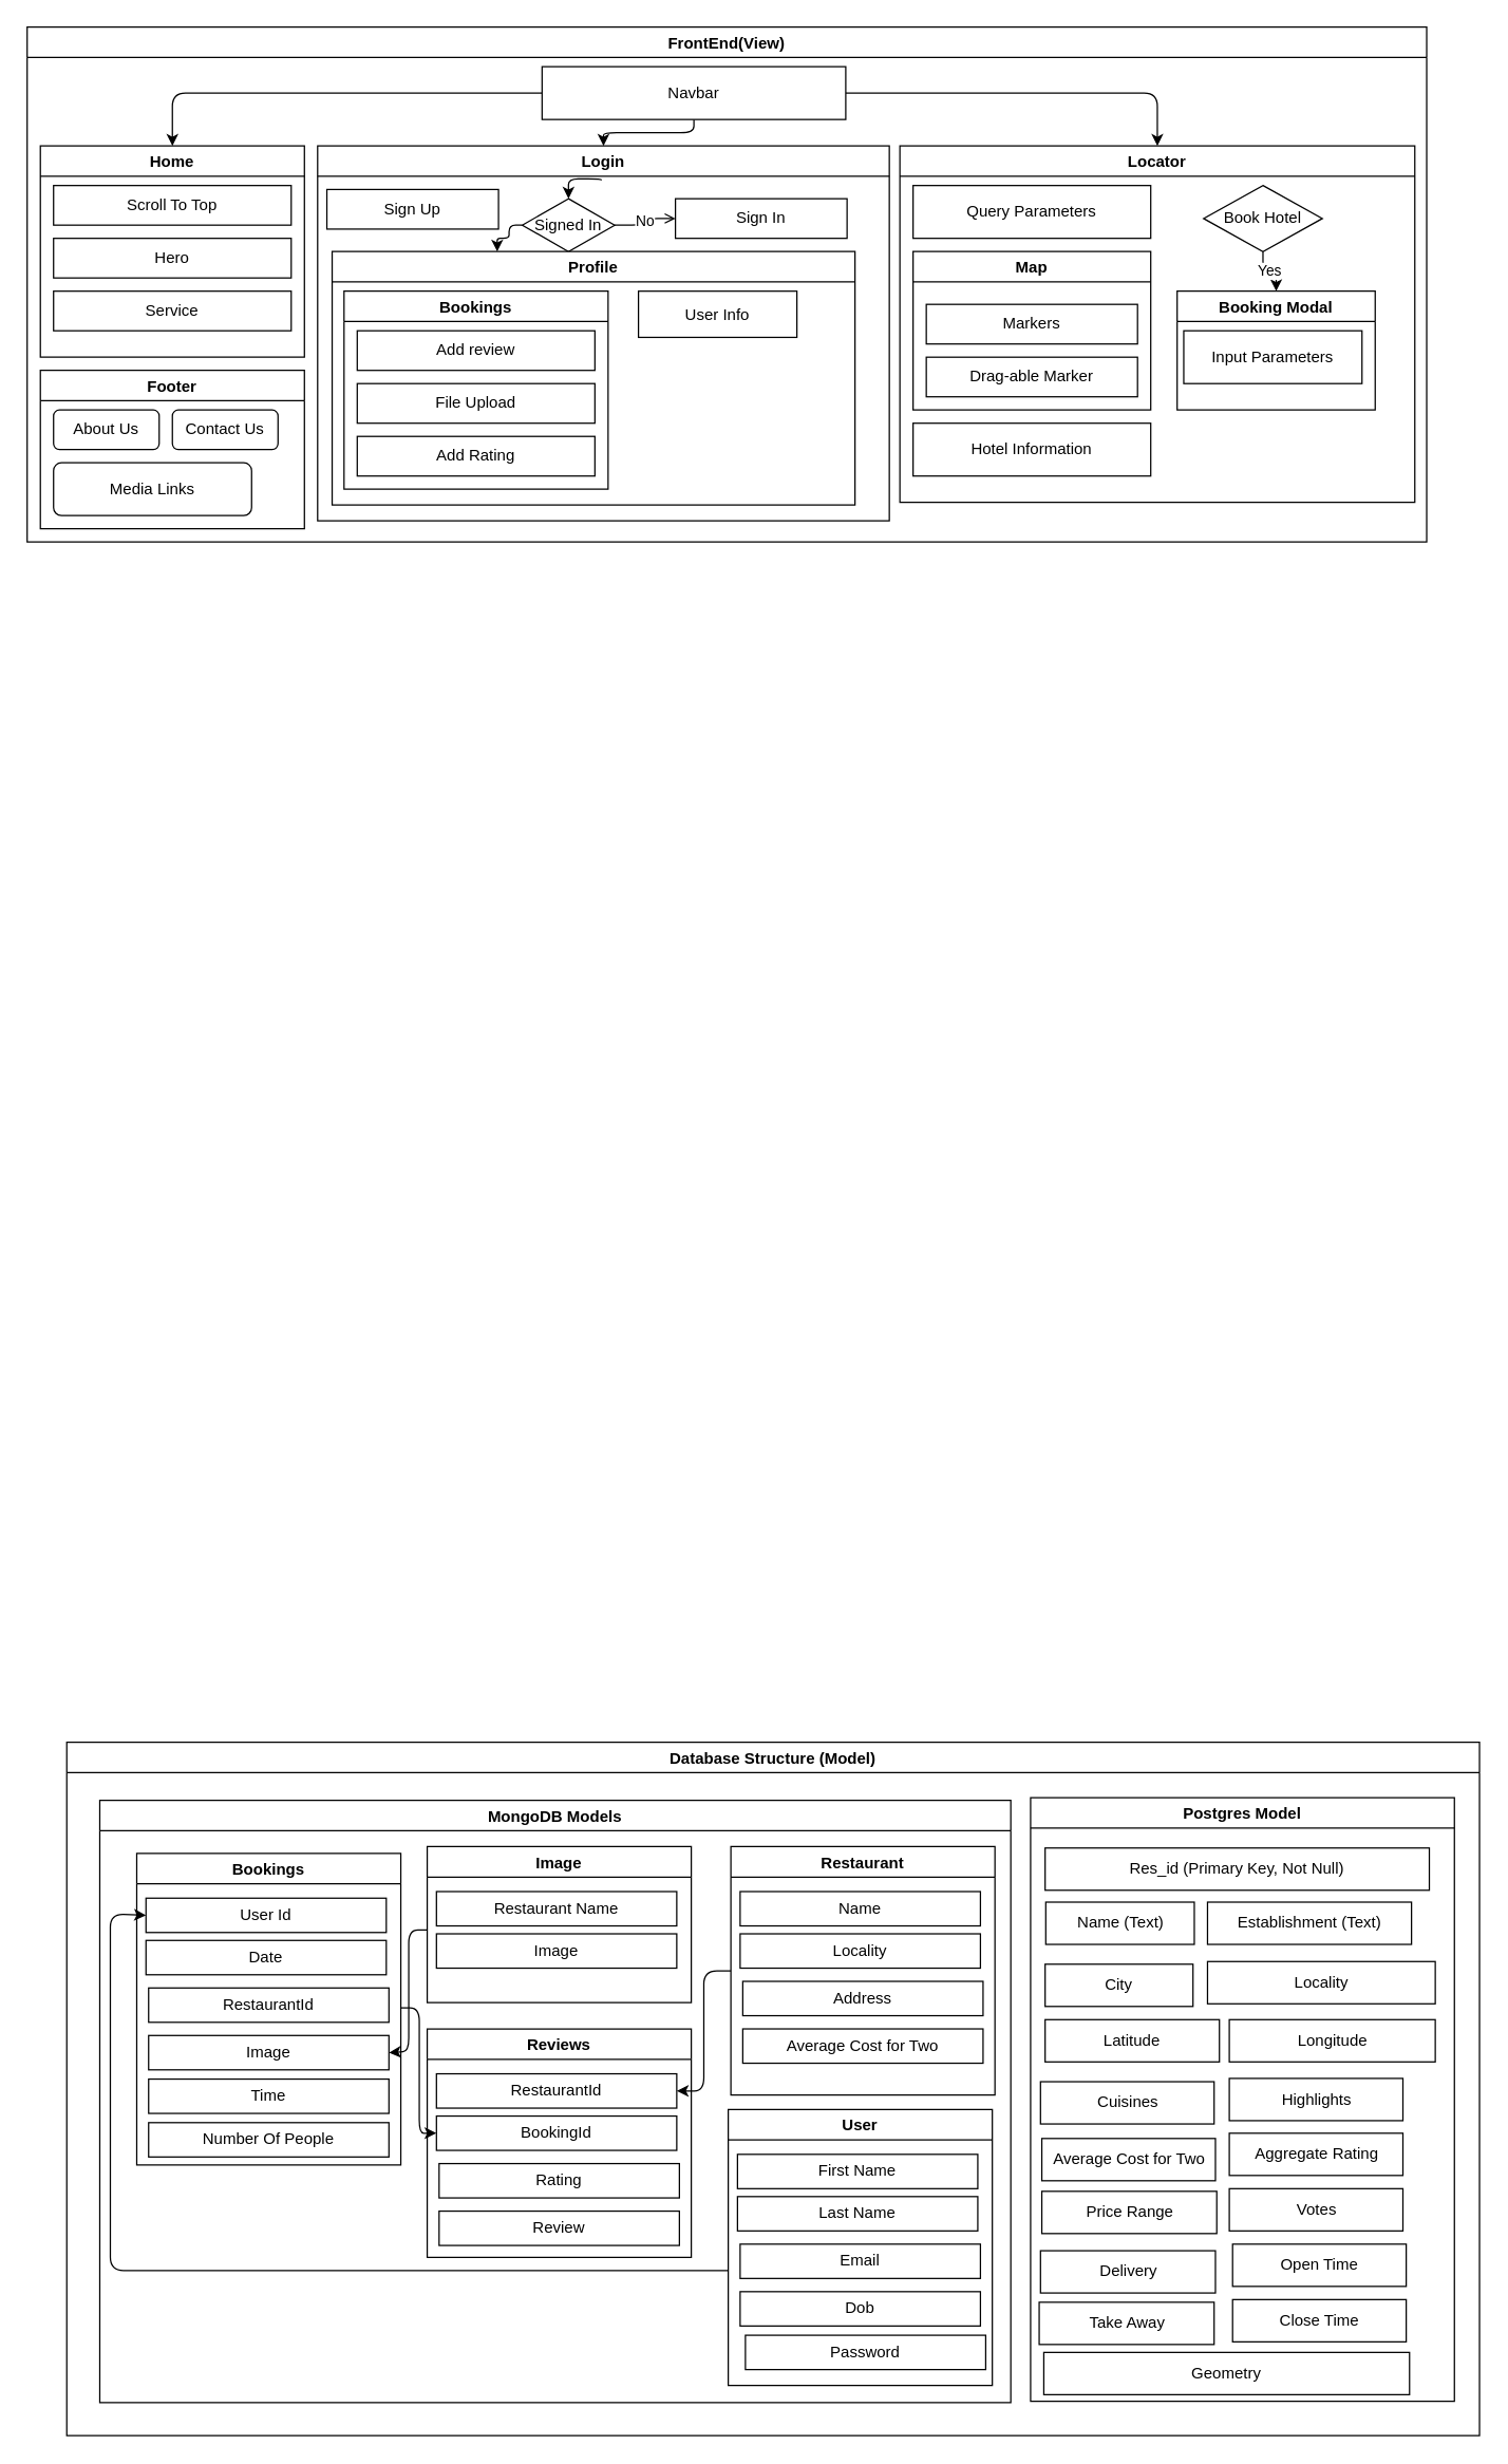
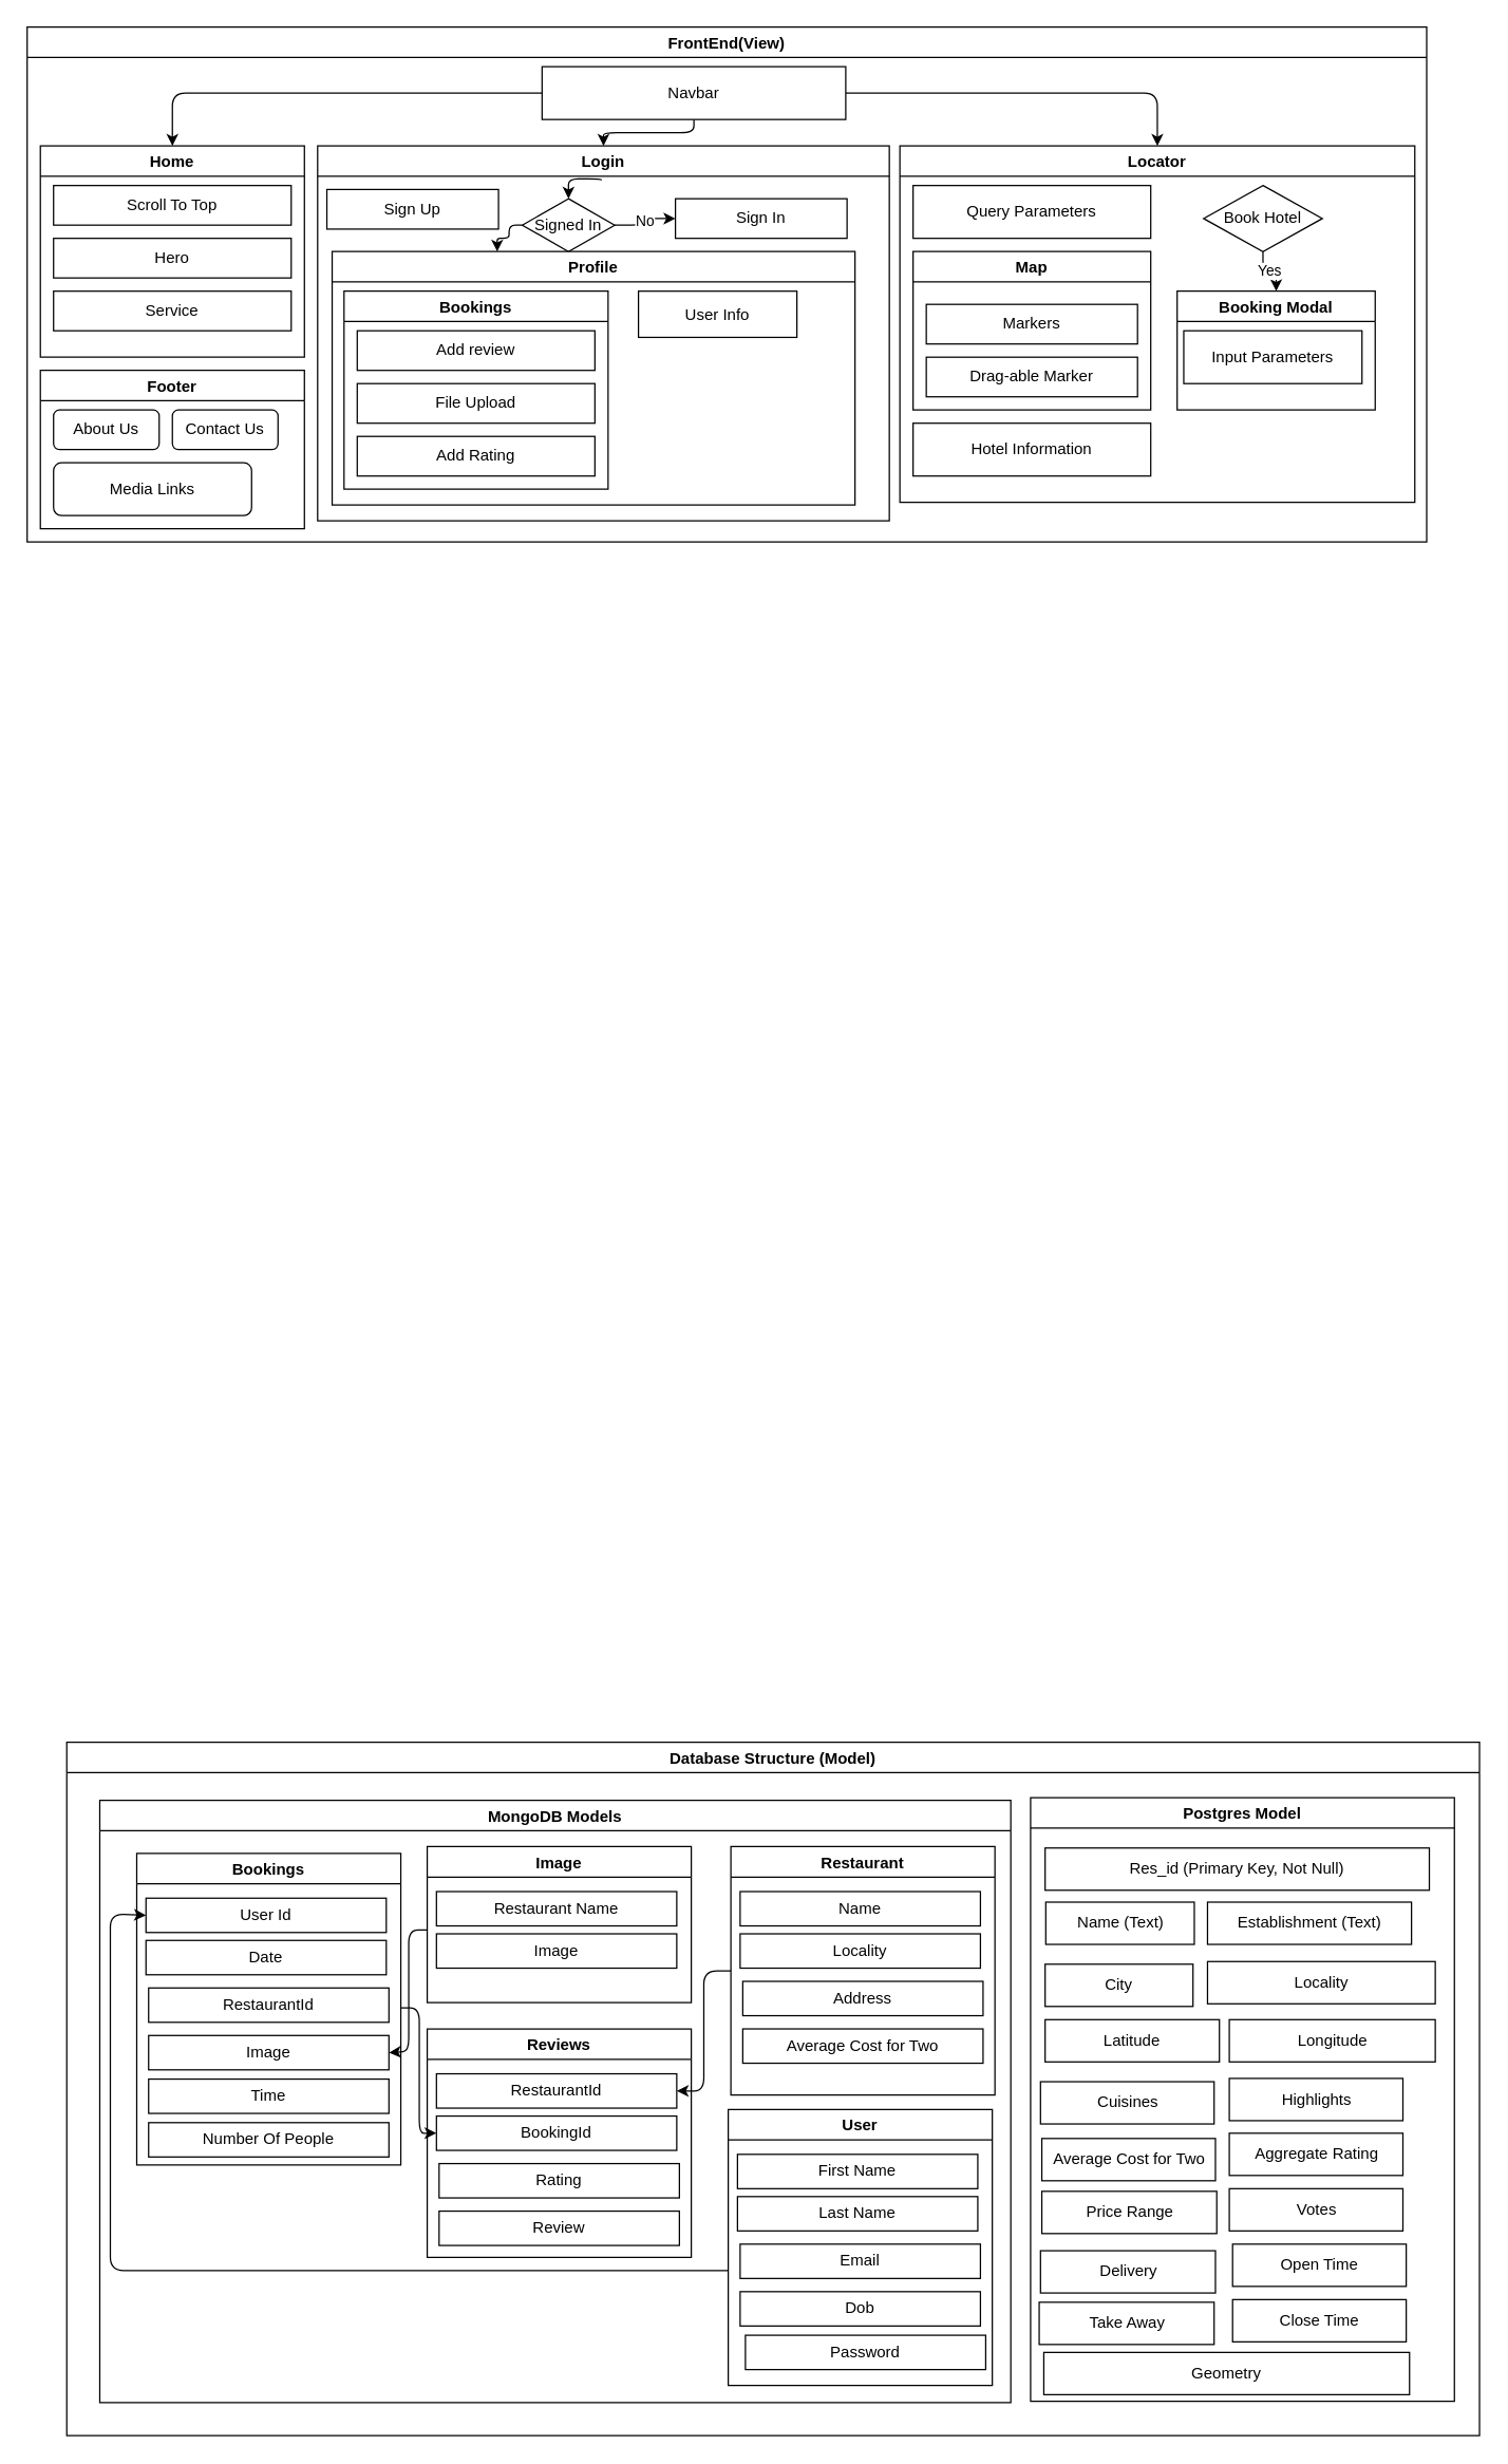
- <mxCell id="8" value="No" style="edgeStyle=orthogonalEdgeStyle;html=1;entryX=0;entryY=0.5;entryDx=0;entryDy=0;endArrow=open;" edge="1" parent="7" source="10" target="12"><mxGeometry relative="1" as="geometry" /></mxCell>
+ <mxCell id="8" value="No" style="edgeStyle=orthogonalEdgeStyle;html=1;entryX=0;entryY=0.5;entryDx=0;entryDy=0;" edge="1" parent="7" source="10" target="12"><mxGeometry relative="1" as="geometry" /></mxCell>
